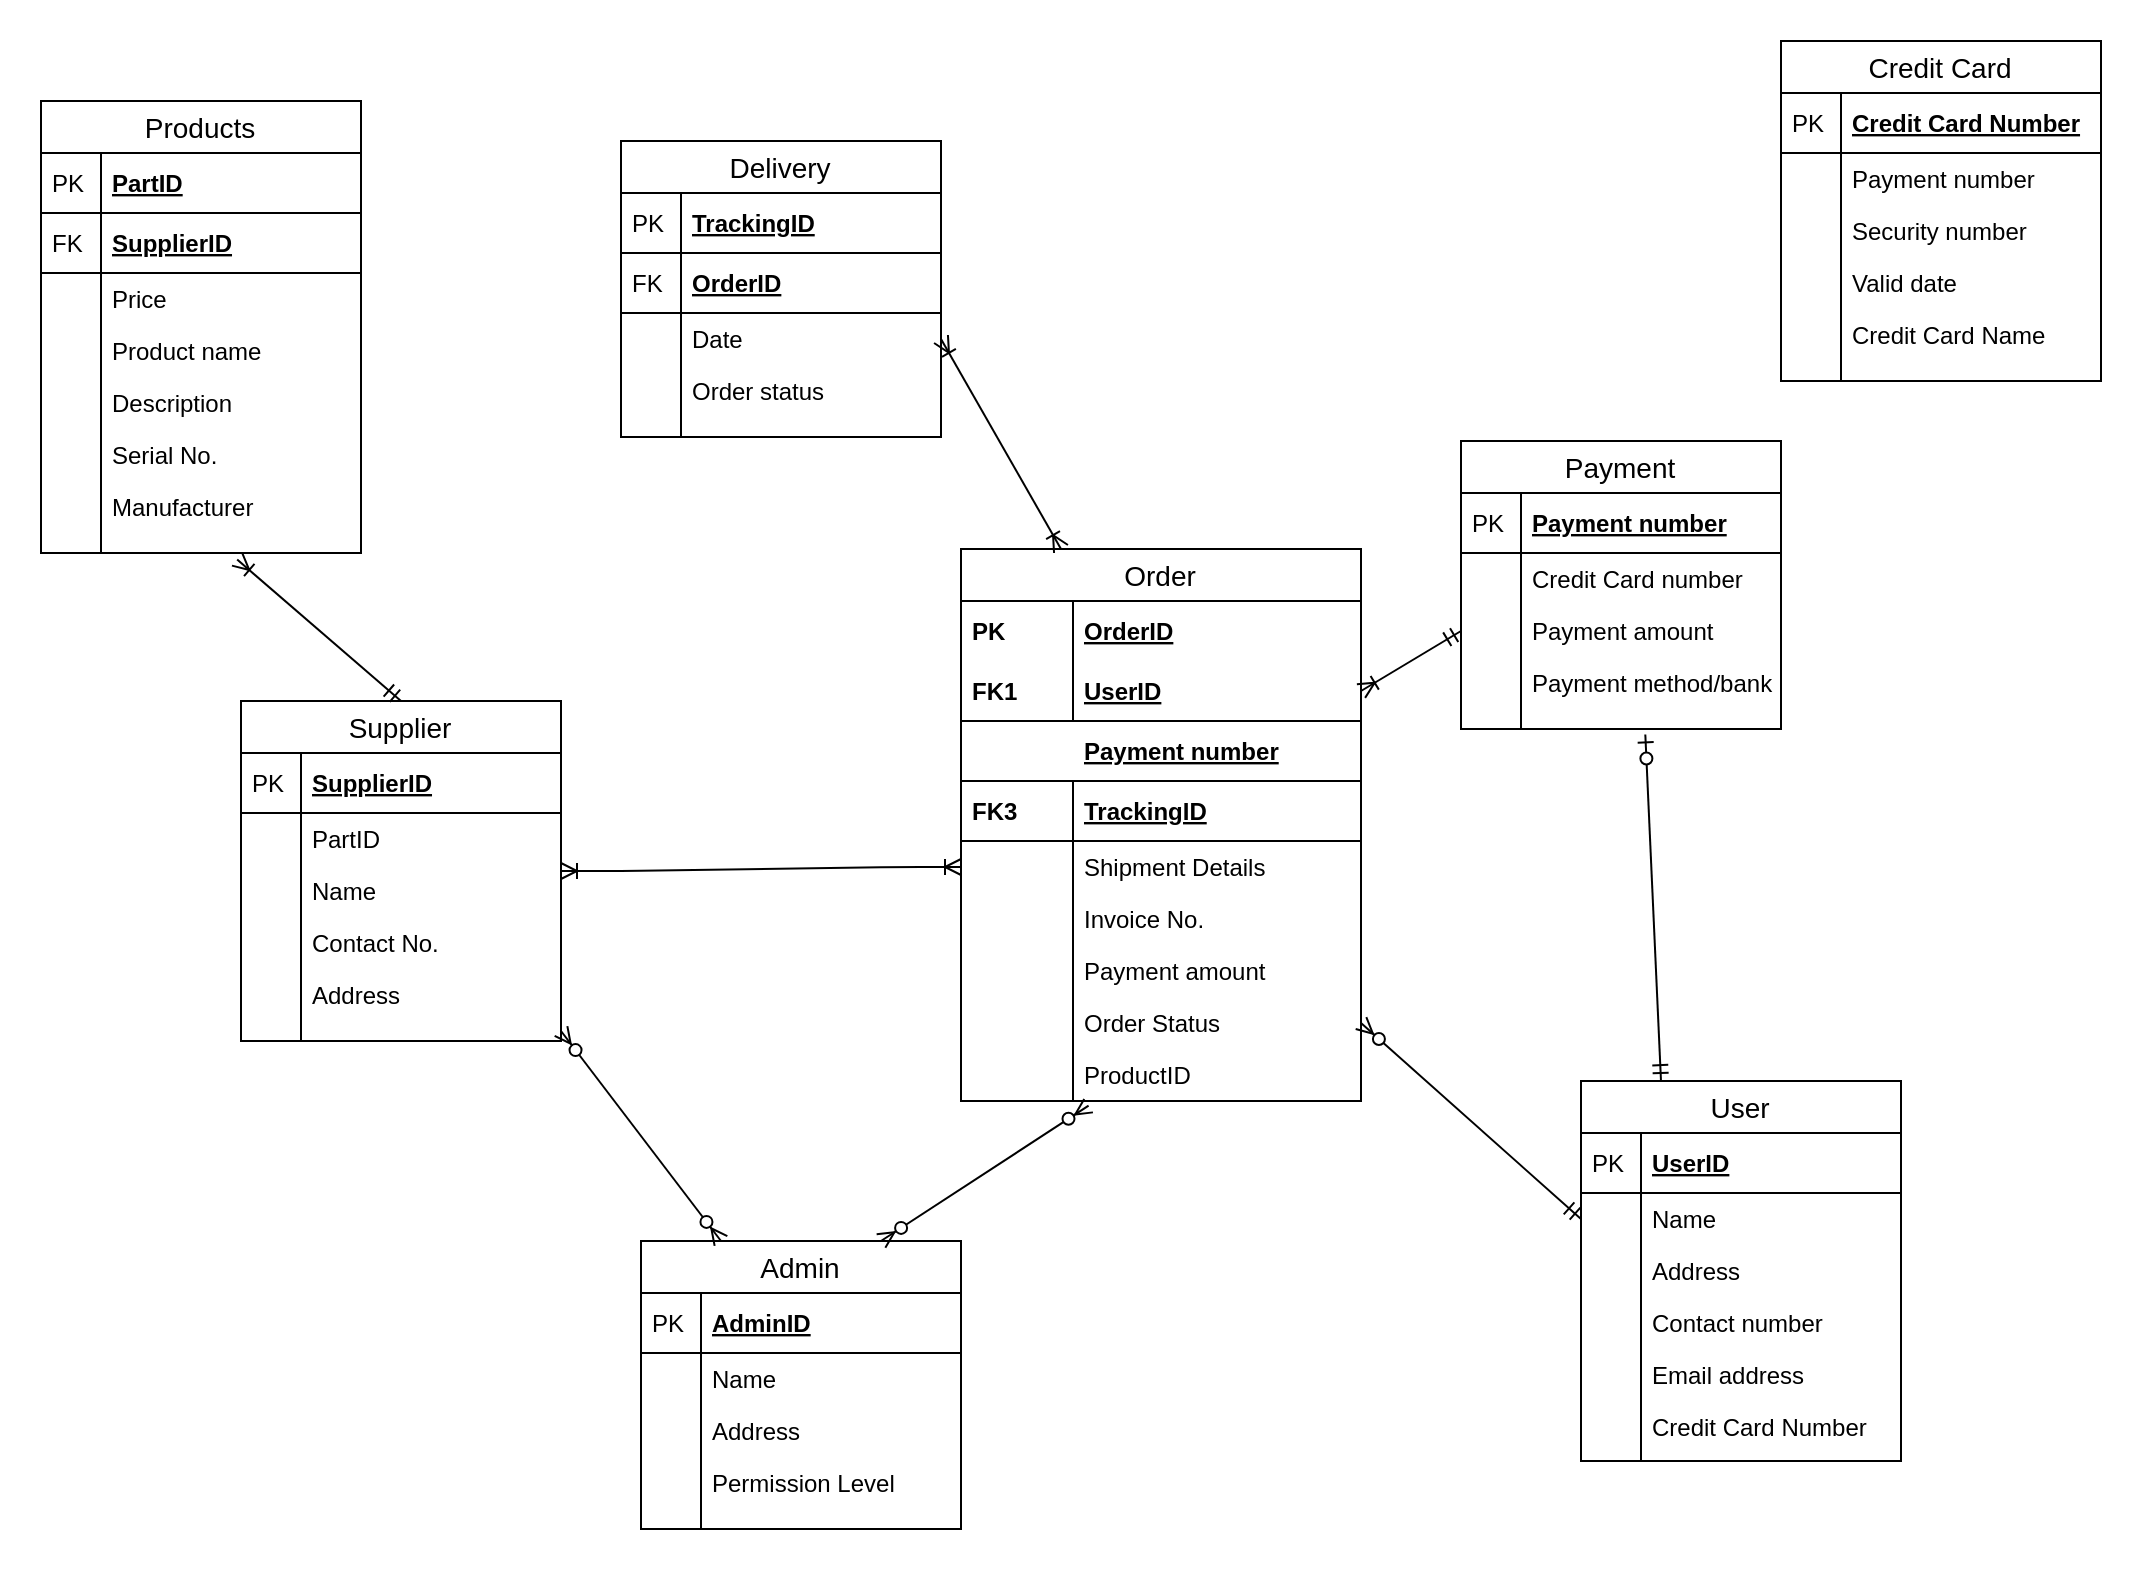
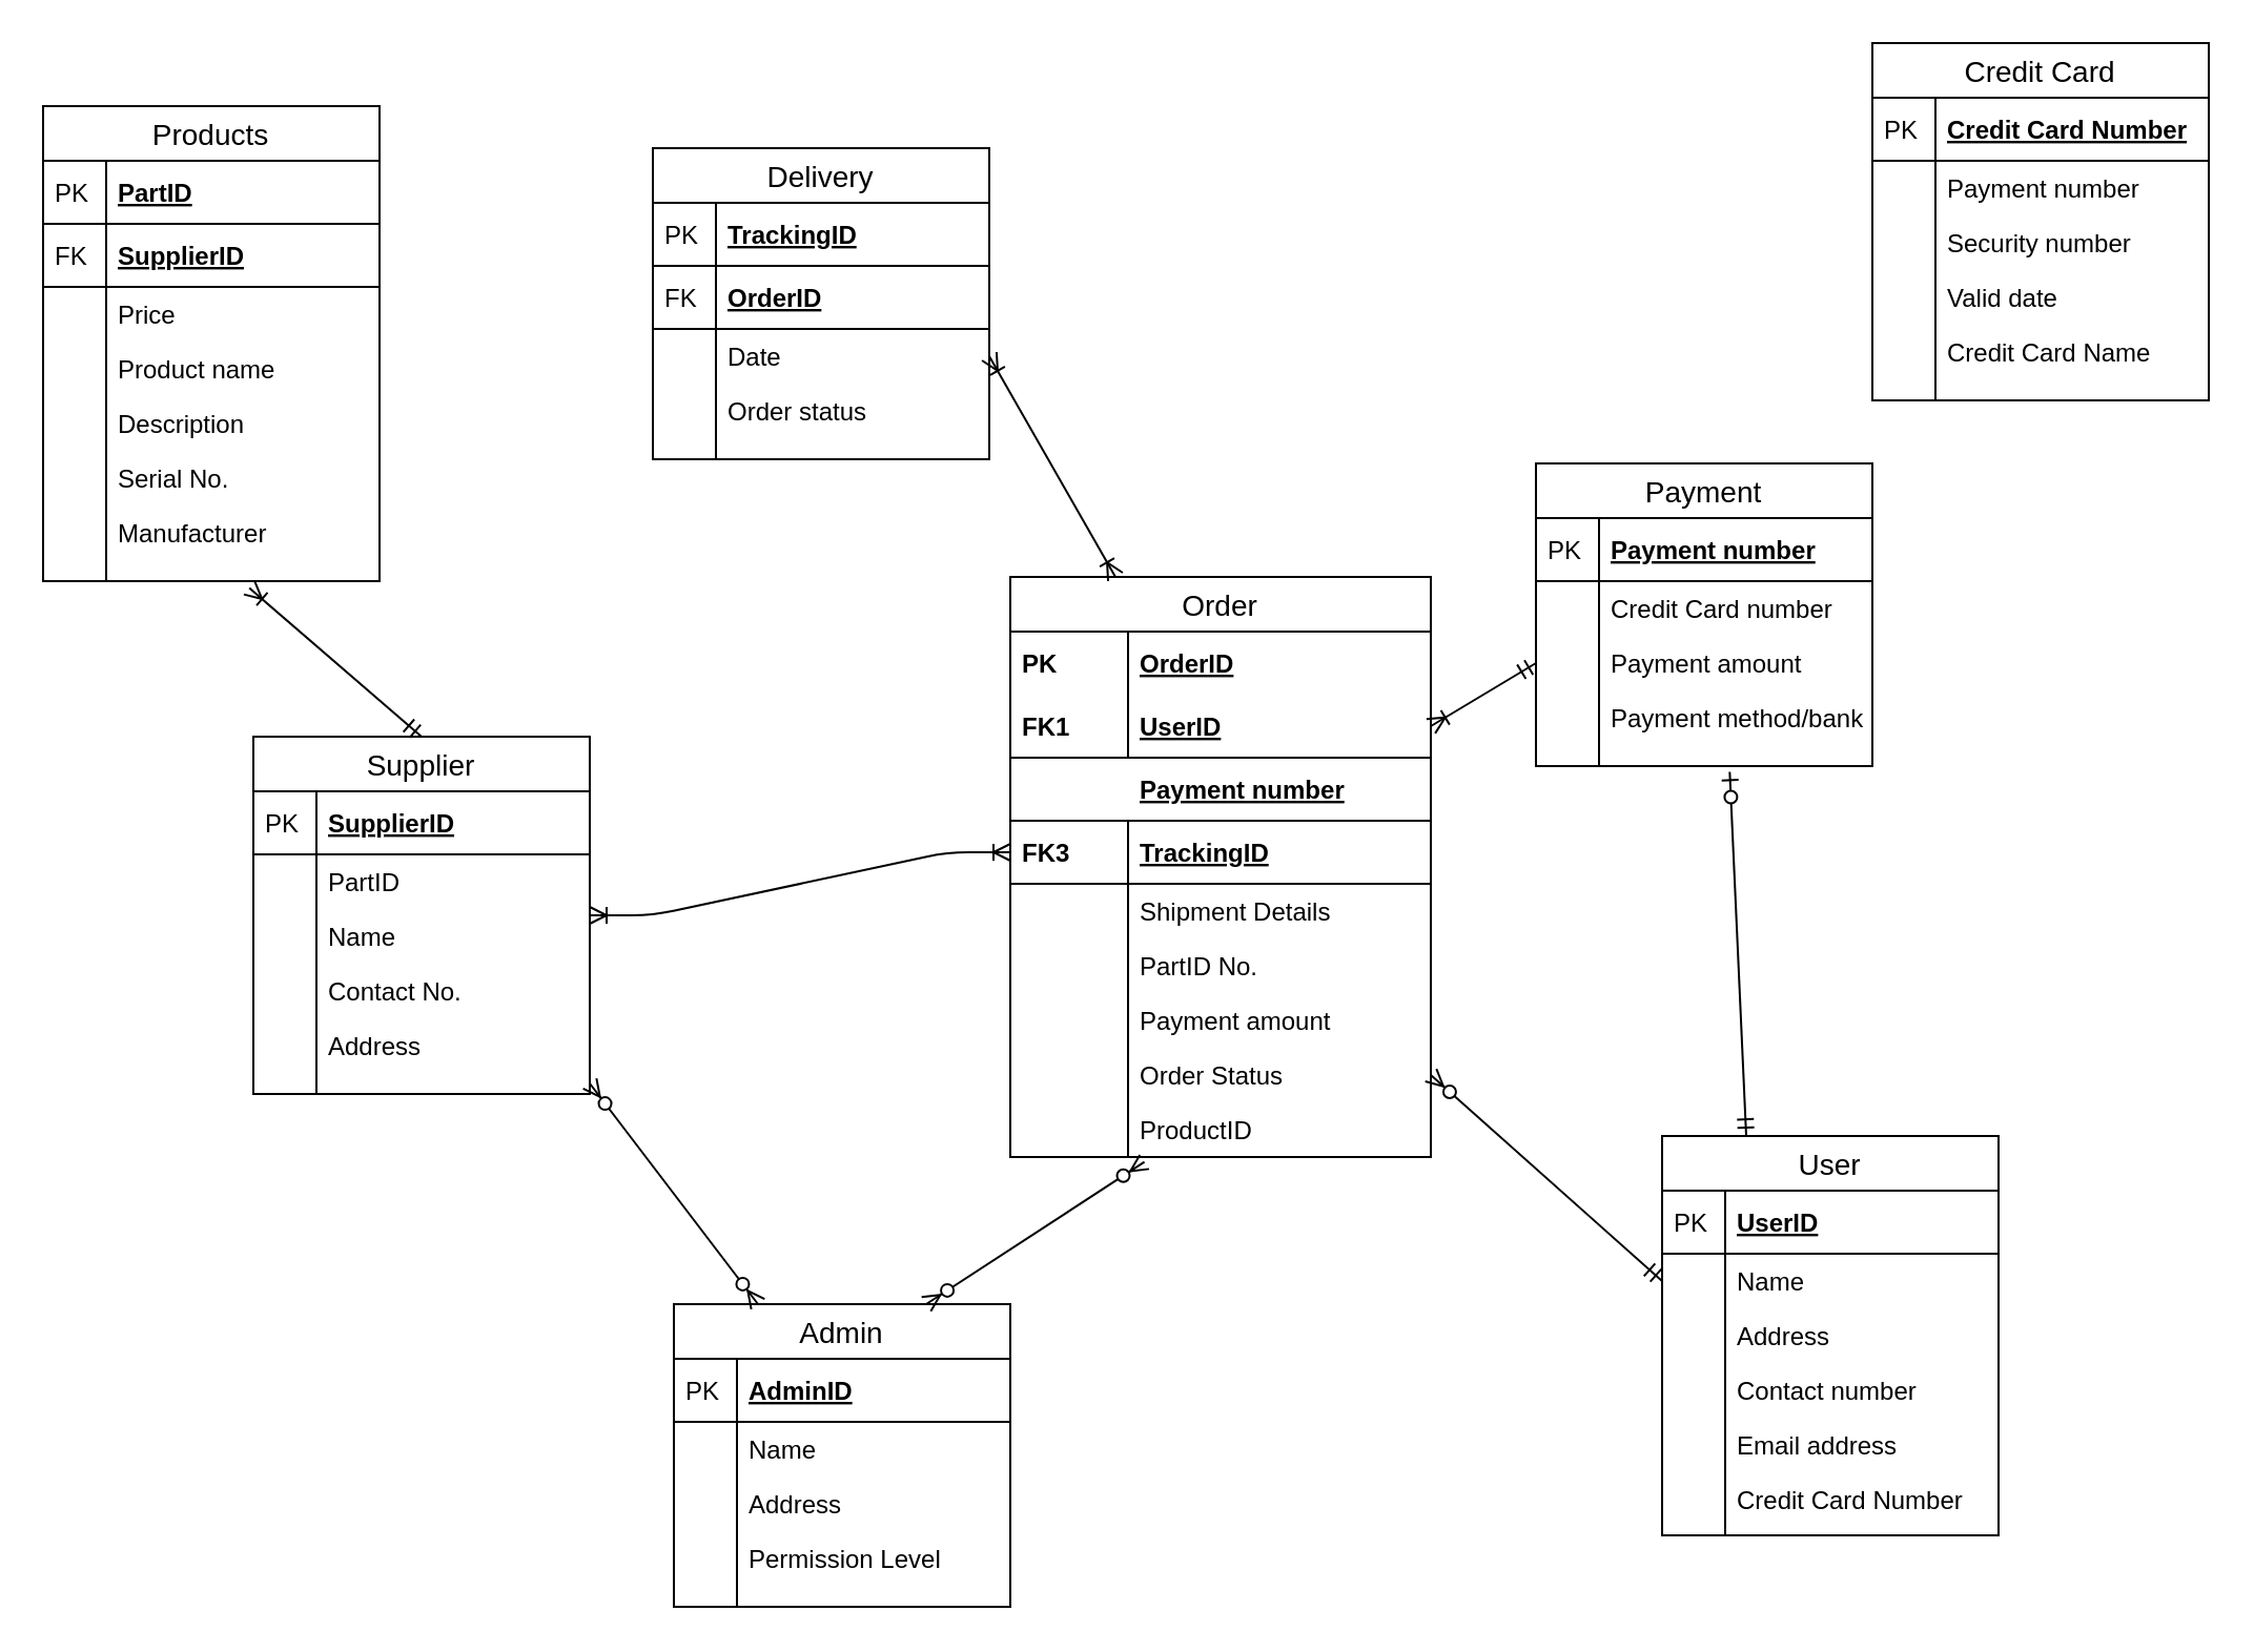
- <mxCell id="114" value="" style="edgeStyle=entityRelationEdgeStyle;fontSize=12;html=1;endArrow=ERoneToMany;startArrow=ERoneToMany;exitX=1;exitY=0.5;exitDx=0;exitDy=0;entryX=0;entryY=0.5;entryDx=0;entryDy=0;" edge="1" parent="1" source="100" target="32"><mxGeometry width="100" height="100" relative="1" as="geometry"><mxPoint x="560" y="450" as="sourcePoint" /><mxPoint x="660" y="350" as="targetPoint" /></mxGeometry></mxCell>
+ <mxCell id="114" value="" style="edgeStyle=entityRelationEdgeStyle;fontSize=12;html=1;endArrow=ERoneToMany;startArrow=ERoneToMany;exitX=1;exitY=0.5;exitDx=0;exitDy=0;" edge="1" parent="1" source="100" target="31"><mxGeometry width="100" height="100" relative="1" as="geometry"><mxPoint x="560" y="450" as="sourcePoint" /><mxPoint x="660" y="350" as="targetPoint" /></mxGeometry></mxCell>
- <mxCell id="34" value="Invoice No." style="shape=partialRectangle;top=0;left=0;right=0;bottom=0;align=left;verticalAlign=top;fillColor=none;spacingLeft=60;spacingRight=4;overflow=hidden;rotatable=0;points=[[0,0.5],[1,0.5]];portConstraint=eastwest;dropTarget=0;fontSize=12;" vertex="1" parent="24"><mxGeometry y="172" width="200" height="26" as="geometry" /></mxCell>
+ <mxCell id="34" value="PartID No." style="shape=partialRectangle;top=0;left=0;right=0;bottom=0;align=left;verticalAlign=top;fillColor=none;spacingLeft=60;spacingRight=4;overflow=hidden;rotatable=0;points=[[0,0.5],[1,0.5]];portConstraint=eastwest;dropTarget=0;fontSize=12;" vertex="1" parent="24"><mxGeometry y="172" width="200" height="26" as="geometry" /></mxCell>
